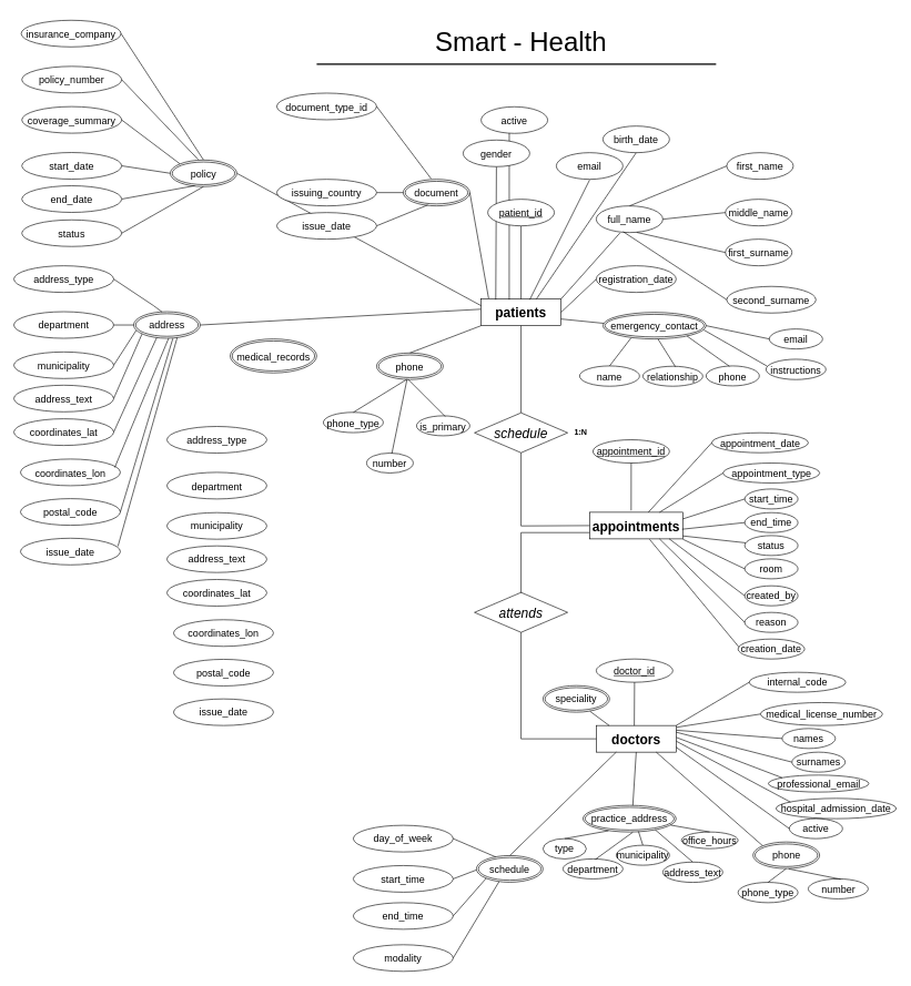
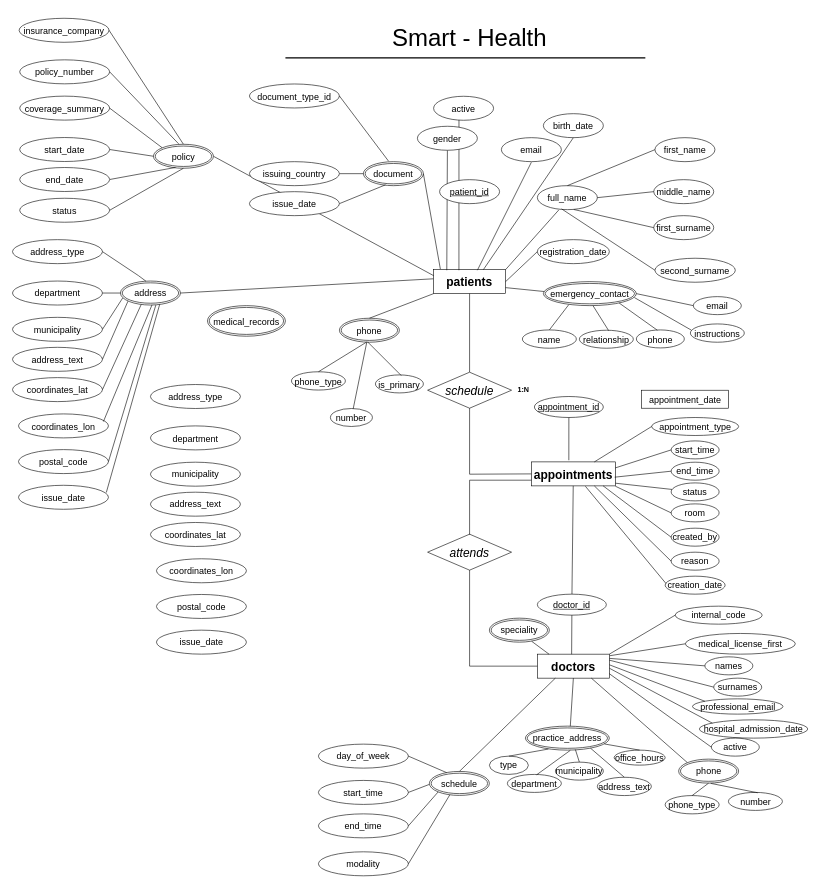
- <mxCell id="11" value="" style="endArrow=none;html=1;rounded=0;entryX=0.5;entryY=0;entryDx=0;entryDy=0;exitX=0.5;exitY=1;exitDx=0;exitDy=0;" edge="1" parent="1" source="26" target="4"><mxGeometry relative="1" as="geometry"><mxPoint x="785" y="330" as="sourcePoint" /><mxPoint x="875" y="369" as="targetPoint" /></mxGeometry></mxCell>
- <mxCell id="75" value="appointment_date" style="ellipse;whiteSpace=wrap;html=1;align=center;fontSize=15;" vertex="1" parent="1"><mxGeometry x="1068.5" y="650" width="145" height="30" as="geometry" /></mxCell>
+ <mxCell id="75" value="appointment_date" style="whiteSpace=wrap;html=1;align=center;fontSize=15;rounded=0;" vertex="1" parent="1"><mxGeometry x="1068.5" y="650" width="145" height="30" as="geometry" /></mxCell>
- <mxCell id="85" value="" style="endArrow=none;html=1;rounded=0;entryX=0;entryY=0.5;entryDx=0;entryDy=0;" edge="1" parent="1" source="71" target="75"><mxGeometry width="50" height="50" relative="1" as="geometry"><mxPoint x="1055" y="810" as="sourcePoint" /><mxPoint x="1105" y="760" as="targetPoint" /></mxGeometry></mxCell>
+ <mxCell id="85" value="" style="endArrow=none;html=1;rounded=0;" edge="1" parent="1" source="71" target="98"><mxGeometry width="50" height="50" relative="1" as="geometry"><mxPoint x="1055" y="810" as="sourcePoint" /><mxPoint x="1105" y="760" as="targetPoint" /></mxGeometry></mxCell>
- <mxCell id="102" value="medical_license_number" style="ellipse;whiteSpace=wrap;html=1;align=center;fontSize=15;" vertex="1" parent="1"><mxGeometry x="1141.75" y="1055.5" width="183.25" height="34.5" as="geometry" /></mxCell>
+ <mxCell id="102" value="medical_license_first" style="ellipse;whiteSpace=wrap;html=1;align=center;fontSize=15;" vertex="1" parent="1"><mxGeometry x="1141.75" y="1055.5" width="183.25" height="34.5" as="geometry" /></mxCell>
